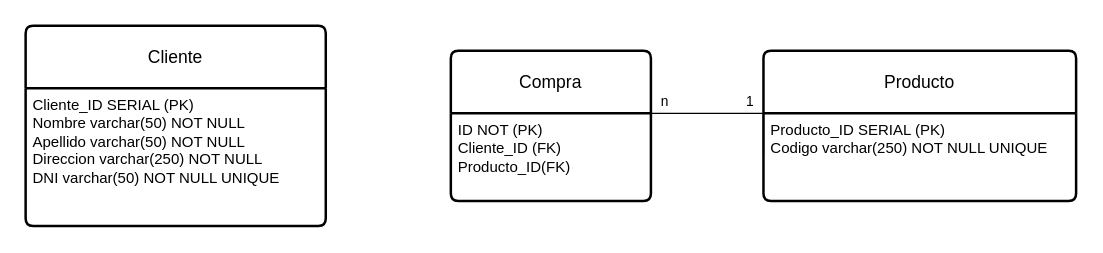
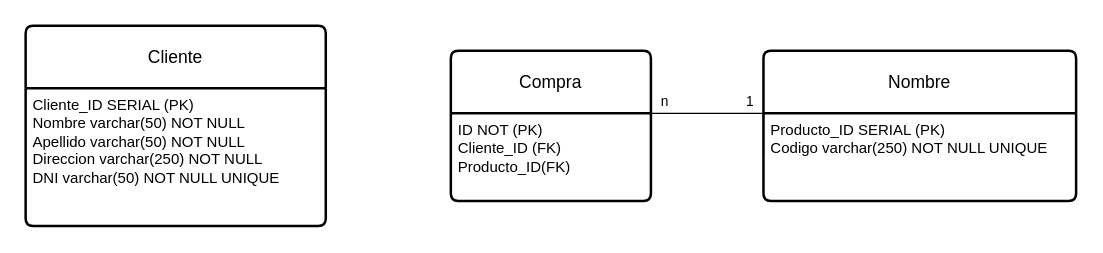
- <mxCell id="6" value="Producto" style="swimlane;childLayout=stackLayout;horizontal=1;startSize=50;horizontalStack=0;rounded=1;fontSize=14;fontStyle=0;strokeWidth=2;resizeParent=0;resizeLast=1;shadow=0;dashed=0;align=center;arcSize=4;whiteSpace=wrap;html=1;" parent="1" vertex="1"><mxGeometry x="610" y="40" width="250" height="120" as="geometry" /></mxCell>
+ <mxCell id="6" value="Nombre" style="swimlane;childLayout=stackLayout;horizontal=1;startSize=50;horizontalStack=0;rounded=1;fontSize=14;fontStyle=0;strokeWidth=2;resizeParent=0;resizeLast=1;shadow=0;dashed=0;align=center;arcSize=4;whiteSpace=wrap;html=1;" parent="1" vertex="1"><mxGeometry x="610" y="40" width="250" height="120" as="geometry" /></mxCell>
